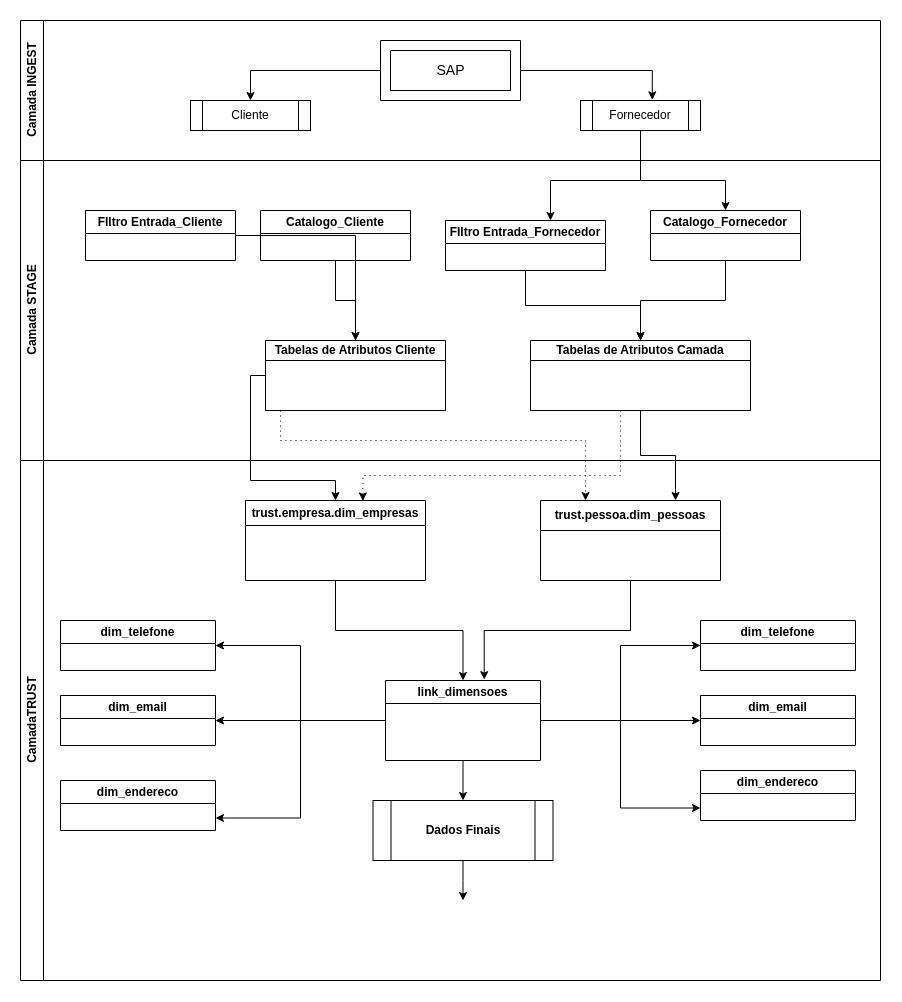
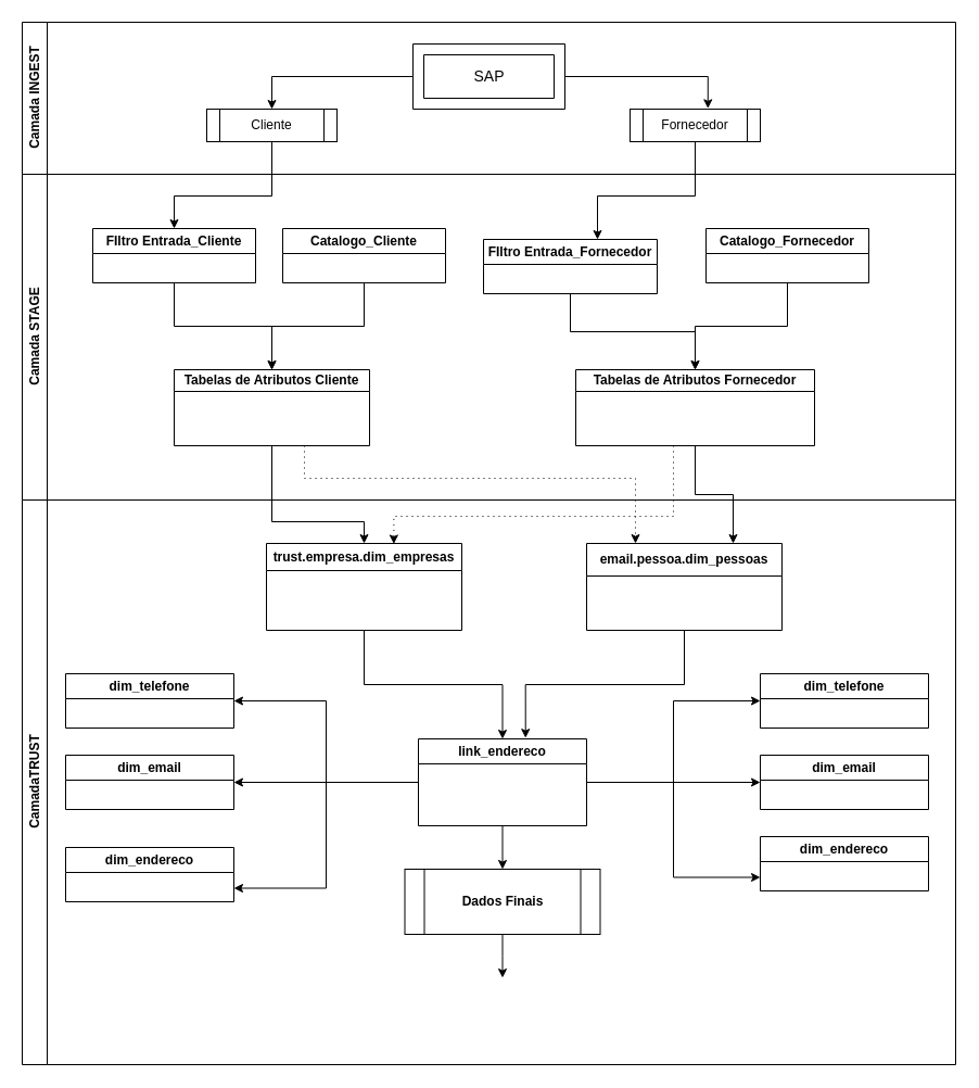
+ <mxCell id="7" style="edgeStyle=orthogonalEdgeStyle;rounded=0;orthogonalLoop=1;jettySize=auto;html=1;entryX=0.5;entryY=0;entryDx=0;entryDy=0;" parent="2" source="45" target="3" edge="1"><mxGeometry relative="1" as="geometry"><Array as="points"><mxPoint x="230" y="160" /><mxPoint x="140" y="160" /></Array></mxGeometry></mxCell>
- <mxCell id="9" style="edgeStyle=orthogonalEdgeStyle;rounded=0;orthogonalLoop=1;jettySize=auto;html=1;" parent="2" source="47" target="6" edge="1"><mxGeometry relative="1" as="geometry"><Array as="points"><mxPoint x="620" y="160" /><mxPoint x="705" y="160" /></Array></mxGeometry></mxCell>
- <mxCell id="13" value="Tabelas de Atributos Camada" style="swimlane;whiteSpace=wrap;html=1;startSize=20;" parent="2" vertex="1"><mxGeometry x="510" y="320" width="220" height="70" as="geometry" /></mxCell>
+ <mxCell id="13" value="Tabelas de Atributos Fornecedor" style="swimlane;whiteSpace=wrap;html=1;startSize=20;" parent="2" vertex="1"><mxGeometry x="510" y="320" width="220" height="70" as="geometry" /></mxCell>
- <mxCell id="10" value="Tabelas de Atributos Cliente" style="swimlane;whiteSpace=wrap;html=1;startSize=20;" parent="2" vertex="1"><mxGeometry x="245" y="320" width="180" height="70" as="geometry" /></mxCell>
+ <mxCell id="10" value="Tabelas de Atributos Cliente" style="swimlane;whiteSpace=wrap;html=1;startSize=20;" parent="2" vertex="1"><mxGeometry x="140" y="320" width="180" height="70" as="geometry" /></mxCell>
- <mxCell id="20" value="trust.pessoa.dim_pessoas" style="swimlane;whiteSpace=wrap;html=1;startSize=30;" parent="18" vertex="1"><mxGeometry x="520" y="40" width="180" height="80" as="geometry" /></mxCell>
+ <mxCell id="20" value="email.pessoa.dim_pessoas" style="swimlane;whiteSpace=wrap;html=1;startSize=30;" parent="18" vertex="1"><mxGeometry x="520" y="40" width="180" height="80" as="geometry" /></mxCell>
- <mxCell id="36" value="link_dimensoes" style="swimlane;whiteSpace=wrap;html=1;" parent="18" vertex="1"><mxGeometry x="365" y="220" width="155" height="80" as="geometry" /></mxCell>
+ <mxCell id="36" value="link_endereco" style="swimlane;whiteSpace=wrap;html=1;" parent="18" vertex="1"><mxGeometry x="365" y="220" width="155" height="80" as="geometry" /></mxCell>
